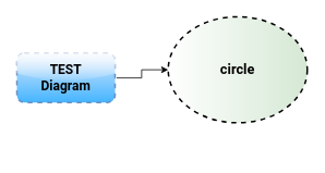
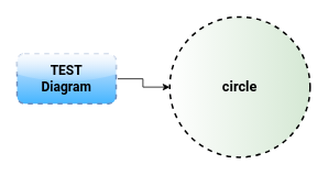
- <mxCell id="4" value="circle" style="ellipse;whiteSpace=wrap;html=1;fontFamily=Roboto;fontSource=https%3A%2F%2Ffonts.googleapis.com%2Fcss%3Ffamily%3DRoboto;fontSize=17;fontStyle=1;gradientColor=#D5E8D4;gradientDirection=east;strokeWidth=2;dashed=1;perimeterSpacing=0;" vertex="1" parent="1"><mxGeometry x="205" y="20" width="170" height="130" as="geometry" /></mxCell>
+ <mxCell id="4" value="circle" style="ellipse;whiteSpace=wrap;html=1;fontFamily=Roboto;fontSource=https%3A%2F%2Ffonts.googleapis.com%2Fcss%3Ffamily%3DRoboto;fontSize=17;fontStyle=1;gradientColor=#D5E8D4;gradientDirection=east;strokeWidth=2;dashed=1;perimeterSpacing=0;" vertex="1" parent="1"><mxGeometry x="205" y="20" width="170" height="170" as="geometry" /></mxCell>
